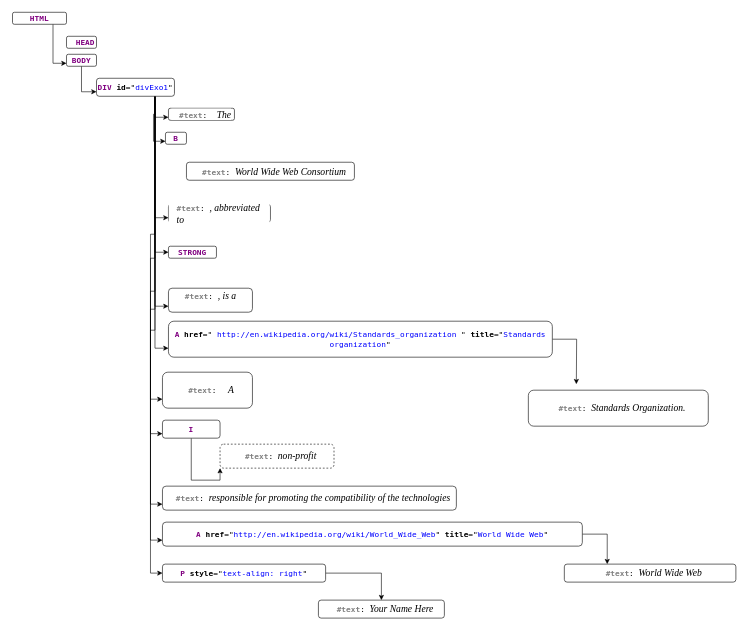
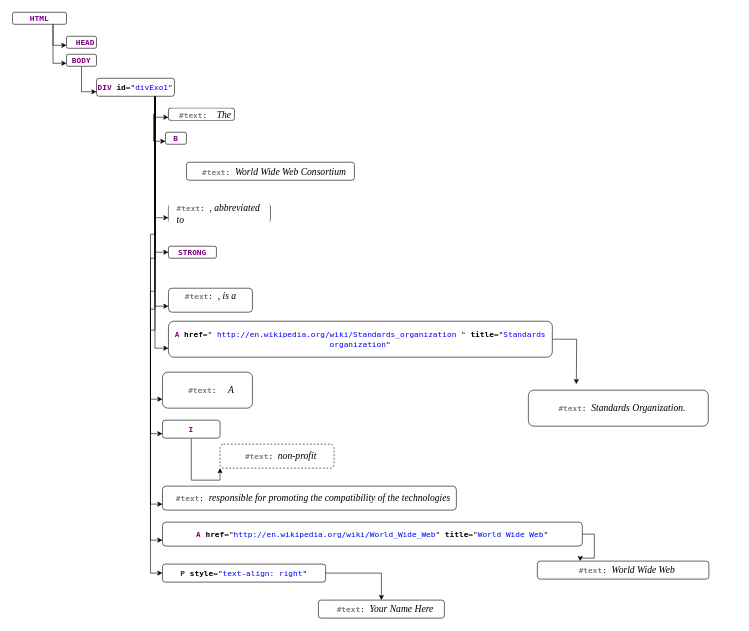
+ <mxCell id="2" style="edgeStyle=orthogonalEdgeStyle;rounded=0;orthogonalLoop=1;jettySize=auto;html=1;exitX=0.75;exitY=1;exitDx=0;exitDy=0;entryX=0;entryY=0.75;entryDx=0;entryDy=0;" edge="1" parent="1" source="4" target="5"><mxGeometry relative="1" as="geometry" /></mxCell>
- <mxCell id="36" value="&lt;ul style=&quot;margin: 0px; padding: 0px 0px 0px 1em; font-family: monospace; font-size: medium; text-align: left; background-color: rgb(255, 255, 255);&quot;&gt;&lt;li style=&quot;padding: 0px; margin: 0px; list-style: none; position: relative;&quot; class=&quot;t3&quot;&gt;&lt;code style=&quot;color: gray; font-weight: bold;&quot;&gt;#text&lt;/code&gt;:&amp;nbsp;&lt;span style=&quot;font-style: italic; font-family: serif;&quot;&gt;World Wide Web&lt;/span&gt;&lt;/li&gt;&lt;/ul&gt;" style="rounded=1;whiteSpace=wrap;html=1;" vertex="1" parent="1"><mxGeometry x="940" y="940" width="286" height="30" as="geometry" /></mxCell>
+ <mxCell id="36" value="&lt;ul style=&quot;margin: 0px; padding: 0px 0px 0px 1em; font-family: monospace; font-size: medium; text-align: left; background-color: rgb(255, 255, 255);&quot;&gt;&lt;li style=&quot;padding: 0px; margin: 0px; list-style: none; position: relative;&quot; class=&quot;t3&quot;&gt;&lt;code style=&quot;color: gray; font-weight: bold;&quot;&gt;#text&lt;/code&gt;:&amp;nbsp;&lt;span style=&quot;font-style: italic; font-family: serif;&quot;&gt;World Wide Web&lt;/span&gt;&lt;/li&gt;&lt;/ul&gt;" style="rounded=1;whiteSpace=wrap;html=1;" vertex="1" parent="1"><mxGeometry x="895" y="935" width="286" height="30" as="geometry" /></mxCell>
